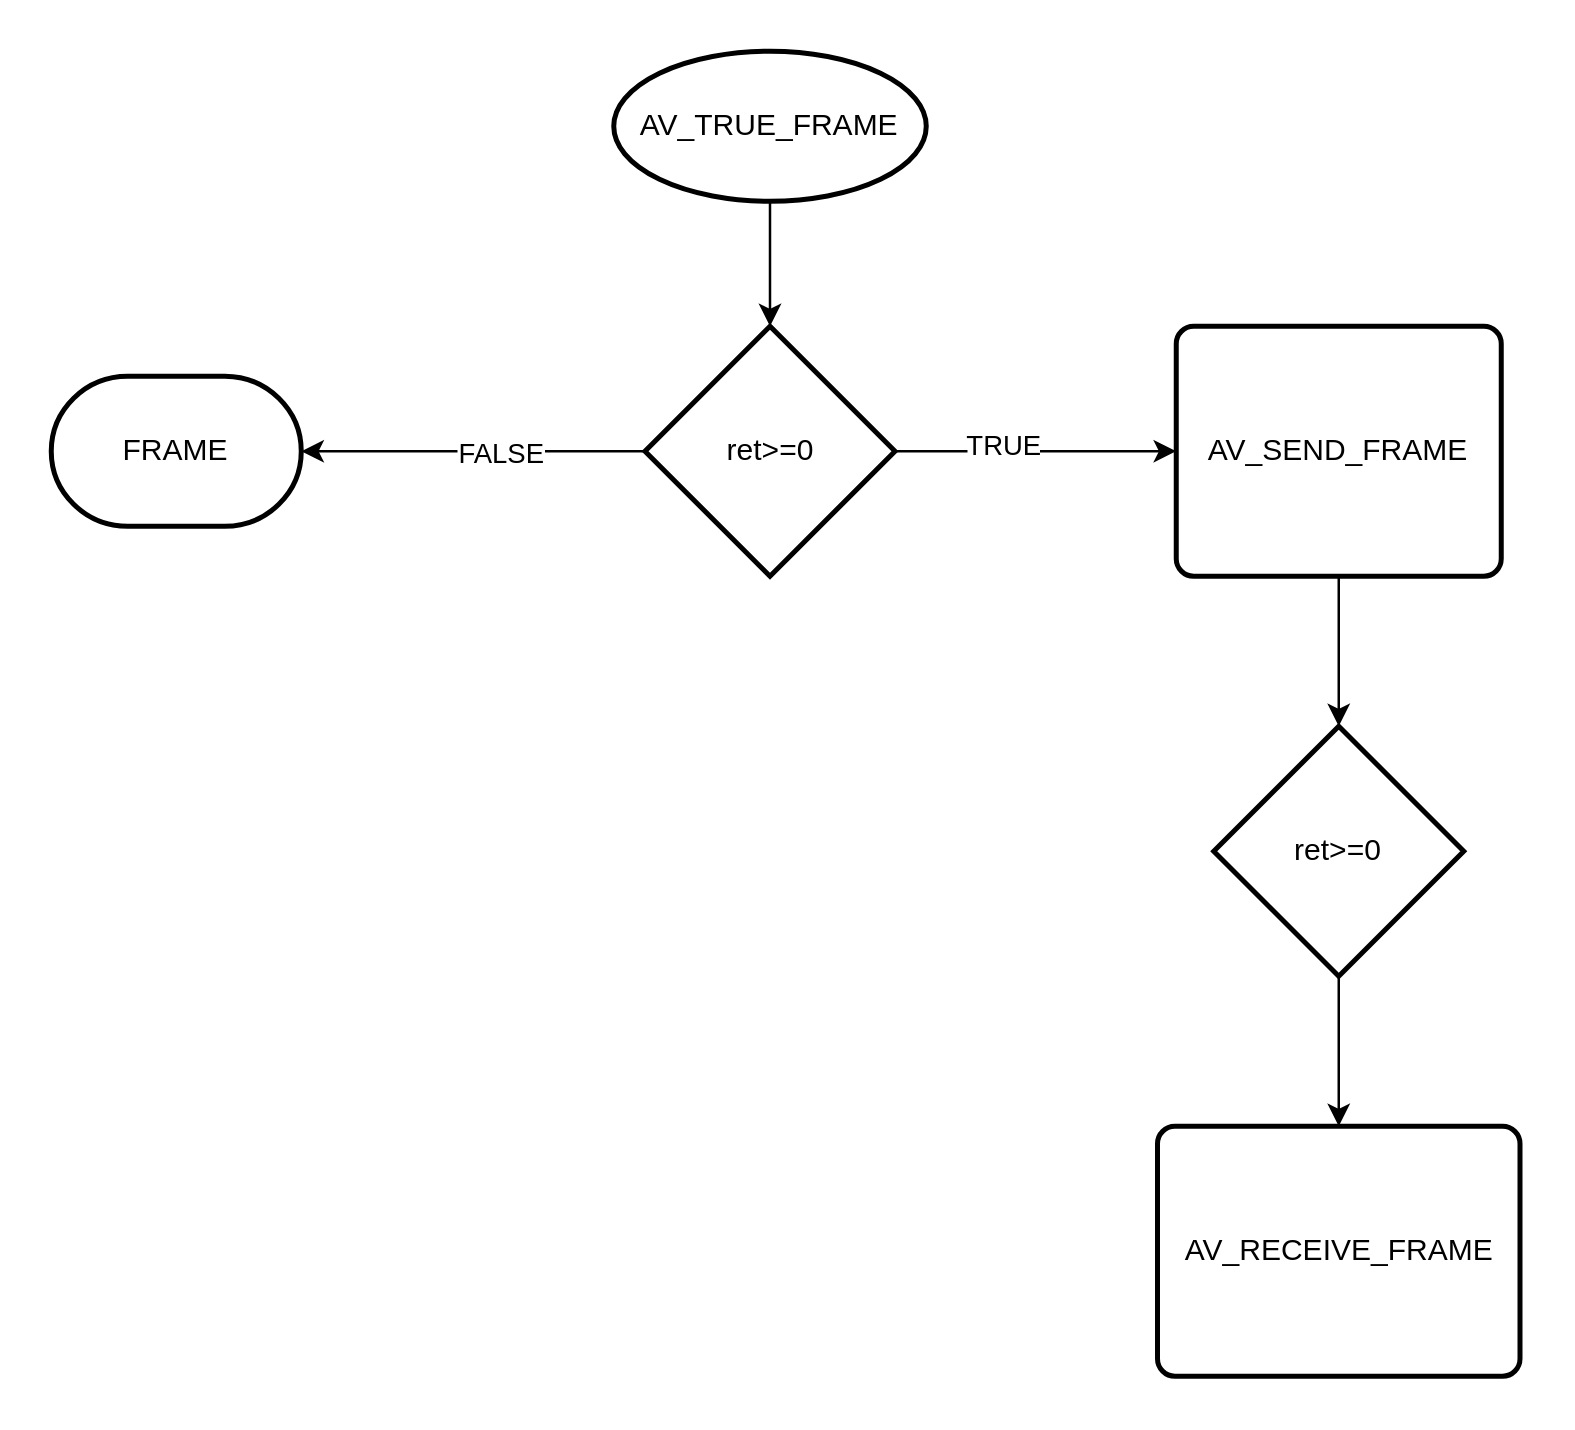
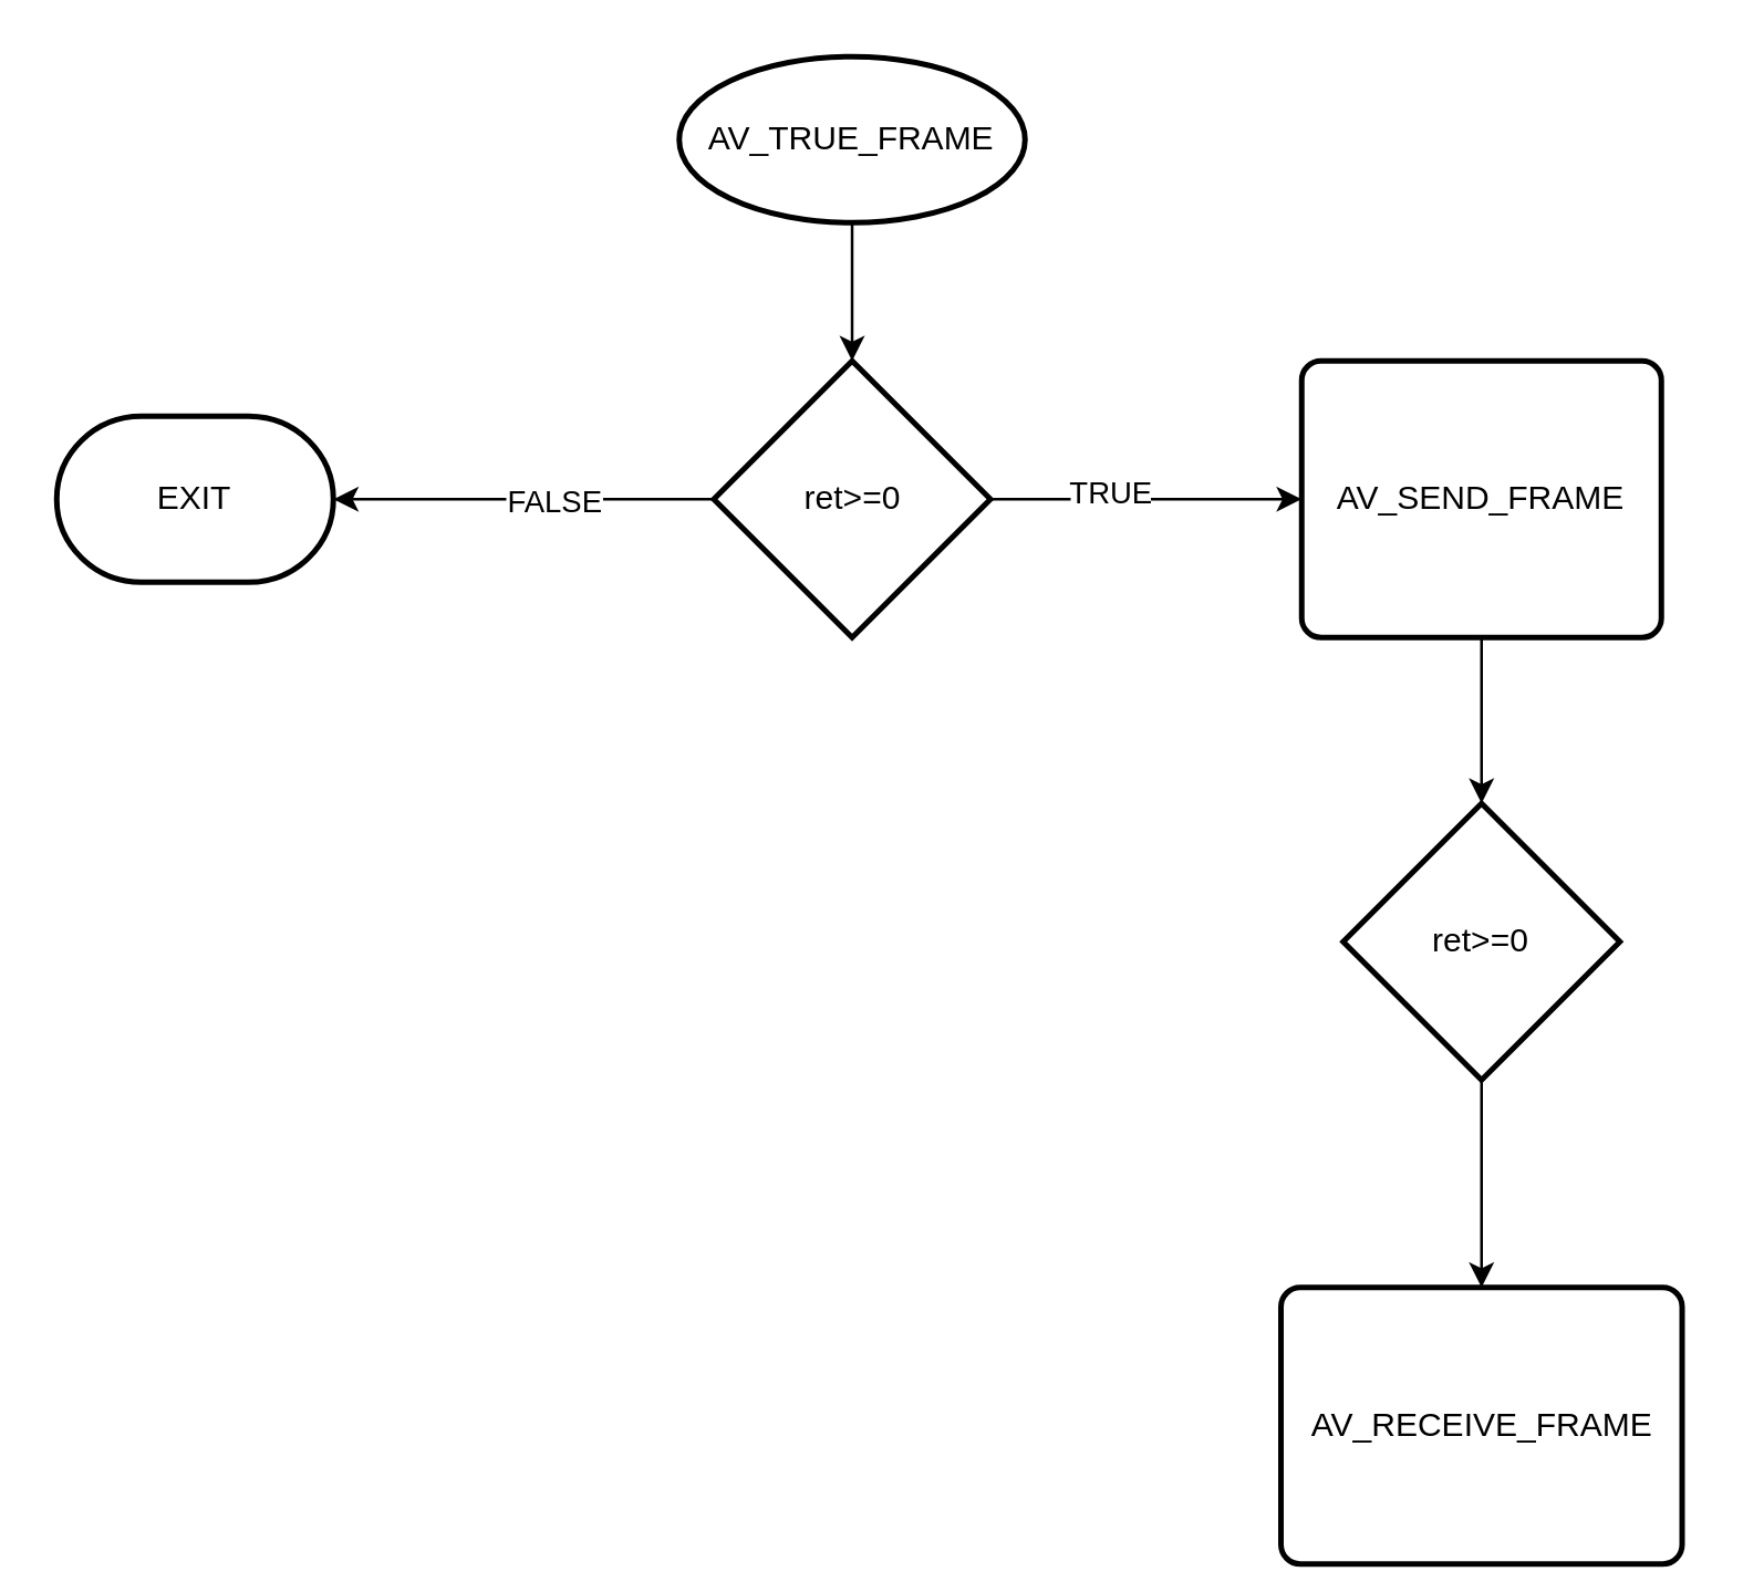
- <mxCell id="11" value="FRAME" style="strokeWidth=2;html=1;shape=mxgraph.flowchart.terminator;whiteSpace=wrap;" vertex="1" parent="1"><mxGeometry x="20" y="150" width="100" height="60" as="geometry" /></mxCell>
+ <mxCell id="11" value="EXIT" style="strokeWidth=2;html=1;shape=mxgraph.flowchart.terminator;whiteSpace=wrap;" vertex="1" parent="1"><mxGeometry x="20" y="150" width="100" height="60" as="geometry" /></mxCell>
- <mxCell id="14" value="AV_RECEIVE_FRAME" style="rounded=1;whiteSpace=wrap;html=1;absoluteArcSize=1;arcSize=14;strokeWidth=2;" vertex="1" parent="1"><mxGeometry x="462.5" y="450" width="145" height="100" as="geometry" /></mxCell>
+ <mxCell id="14" value="AV_RECEIVE_FRAME" style="rounded=1;whiteSpace=wrap;html=1;absoluteArcSize=1;arcSize=14;strokeWidth=2;" vertex="1" parent="1"><mxGeometry x="462.5" y="465" width="145" height="100" as="geometry" /></mxCell>
